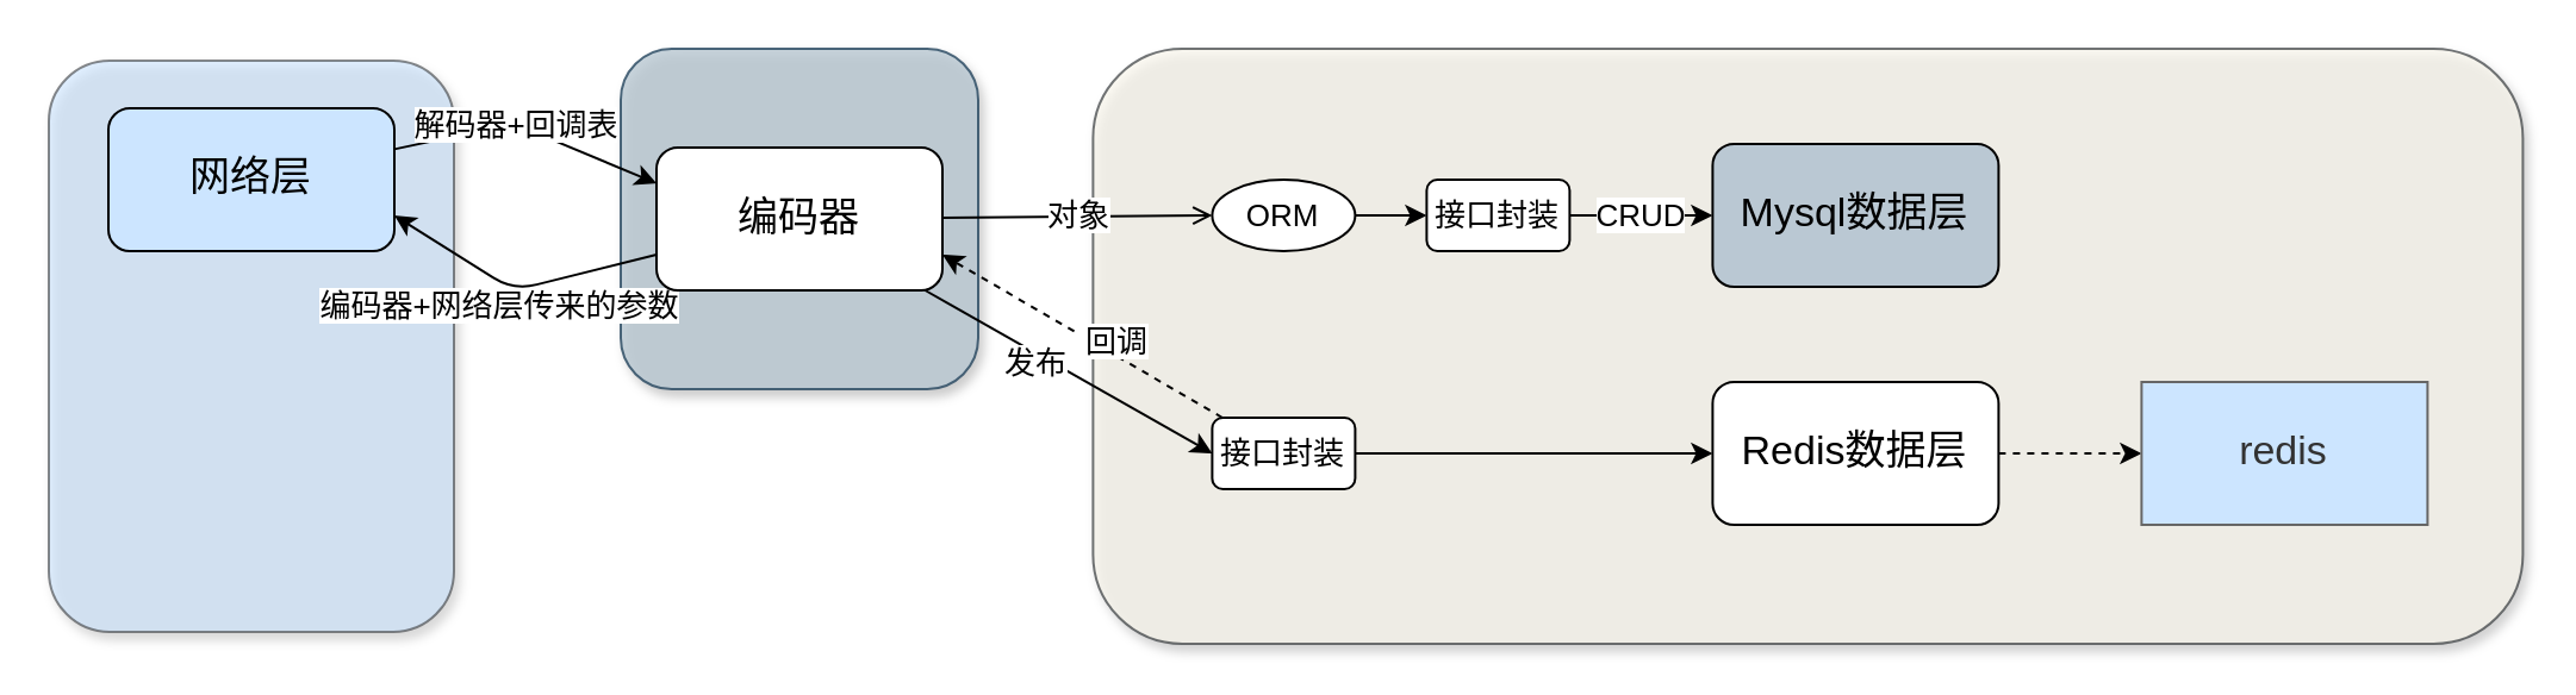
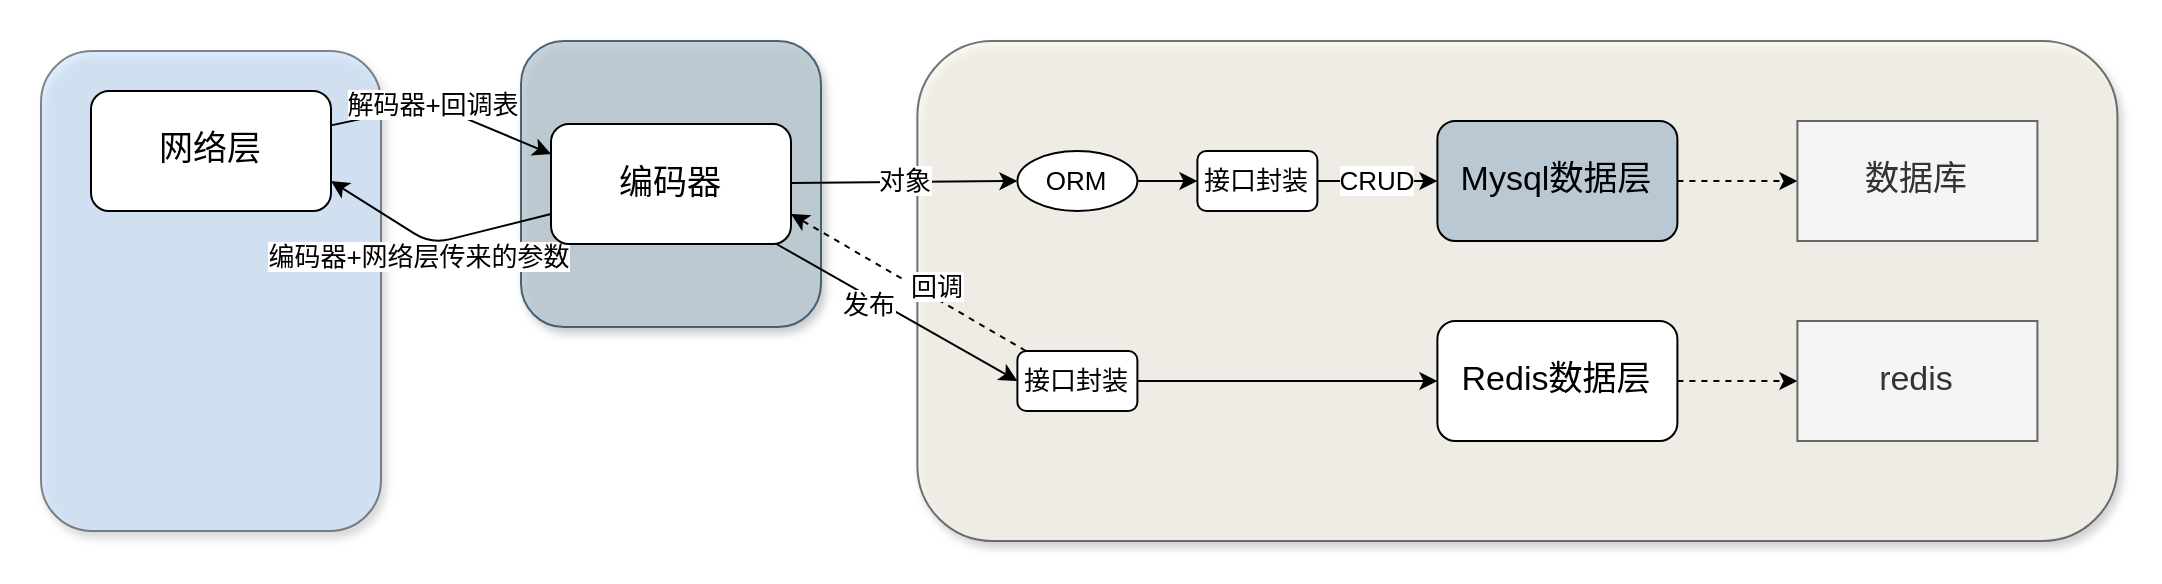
- <mxCell id="15" value="网络层" style="rounded=1;whiteSpace=wrap;html=1;fontSize=17;fillColor=#cce5ff;" vertex="1" parent="1"><mxGeometry x="45" y="45" width="120" height="60" as="geometry" /></mxCell>
+ <mxCell id="15" value="网络层" style="rounded=1;whiteSpace=wrap;html=1;fontSize=17;" vertex="1" parent="1"><mxGeometry x="45" y="45" width="120" height="60" as="geometry" /></mxCell>
- <mxCell id="6" value="对象" style="edgeStyle=none;html=1;entryX=0;entryY=0.5;entryDx=0;entryDy=0;fontSize=13;endArrow=open;" edge="1" parent="1" source="9" target="19"><mxGeometry relative="1" as="geometry"><mxPoint x="445" y="91.5" as="targetPoint" /></mxGeometry></mxCell>
+ <mxCell id="6" value="对象" style="edgeStyle=none;html=1;entryX=0;entryY=0.5;entryDx=0;entryDy=0;fontSize=13;" edge="1" parent="1" source="9" target="19"><mxGeometry relative="1" as="geometry"><mxPoint x="445" y="91.5" as="targetPoint" /></mxGeometry></mxCell>
+ <mxCell id="10" style="edgeStyle=none;html=1;dashed=1;fontSize=13;" edge="1" parent="1" source="11" target="16"><mxGeometry relative="1" as="geometry" /></mxCell>
+ <mxCell id="16" value="数据库" style="rounded=1;whiteSpace=wrap;html=1;arcSize=0;fontSize=17;fillColor=#f5f5f5;strokeColor=#666666;fontColor=#333333;" vertex="1" parent="1"><mxGeometry x="898.2" y="60" width="120" height="60" as="geometry" /></mxCell>
- <mxCell id="17" value="redis" style="rounded=1;whiteSpace=wrap;html=1;arcSize=0;fontSize=17;fillColor=#cce5ff;strokeColor=#666666;fontColor=#333333;" vertex="1" parent="1"><mxGeometry x="898.2" y="160" width="120" height="60" as="geometry" /></mxCell>
+ <mxCell id="17" value="redis" style="rounded=1;whiteSpace=wrap;html=1;arcSize=0;fontSize=17;fillColor=#f5f5f5;strokeColor=#666666;fontColor=#333333;" vertex="1" parent="1"><mxGeometry x="898.2" y="160" width="120" height="60" as="geometry" /></mxCell>
